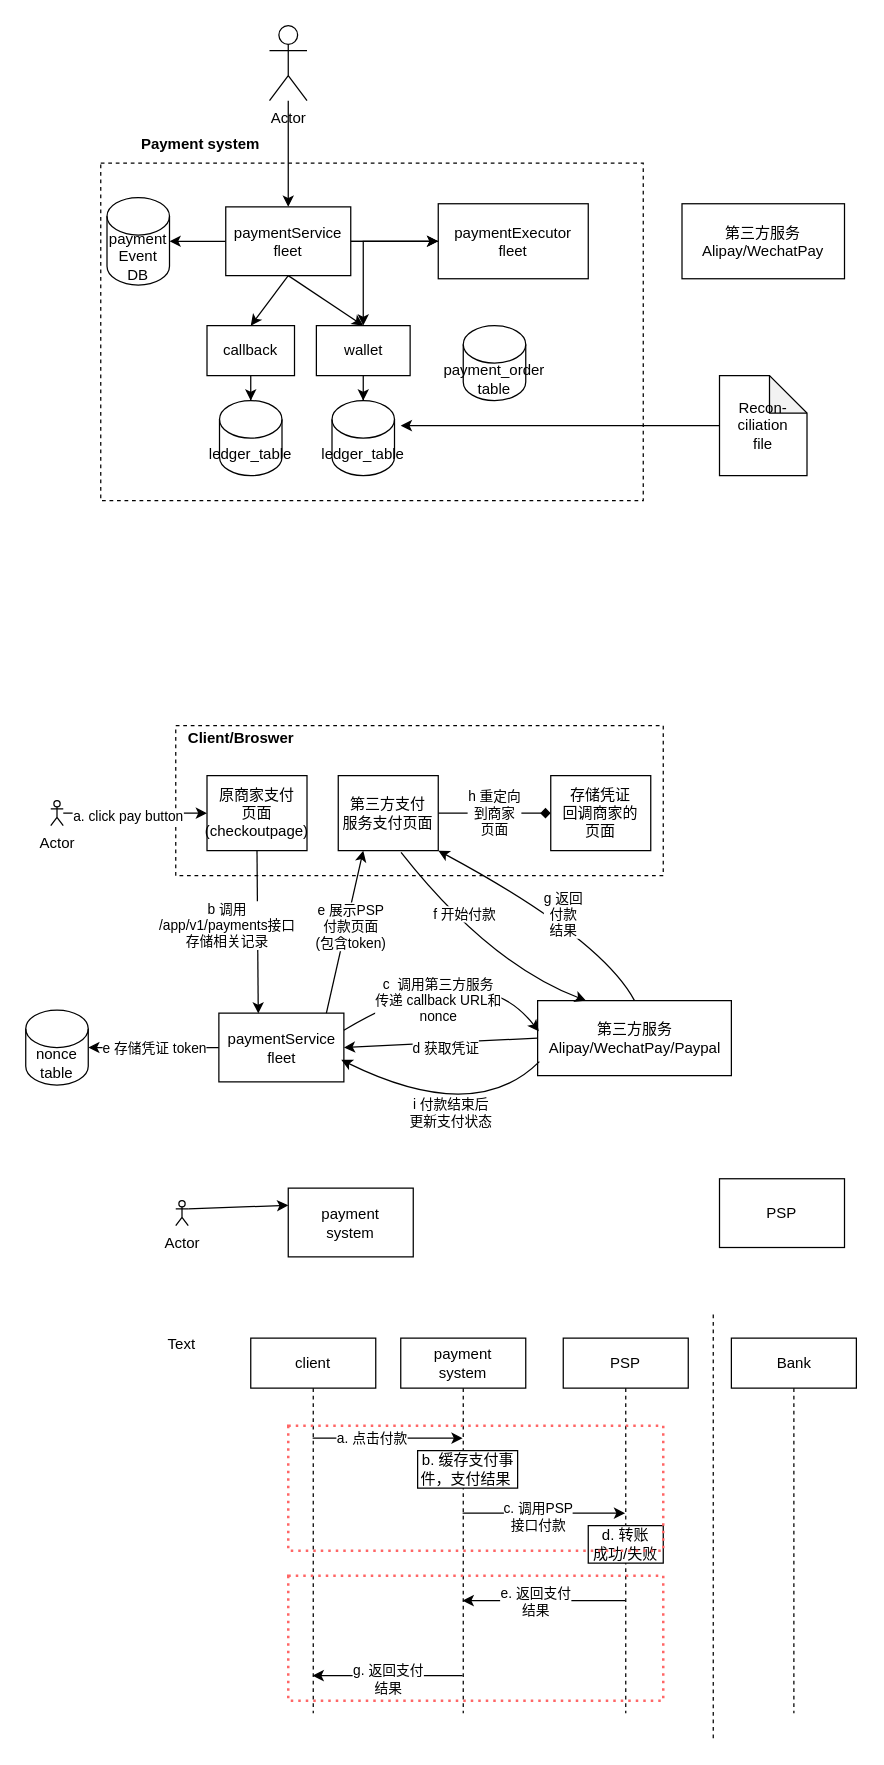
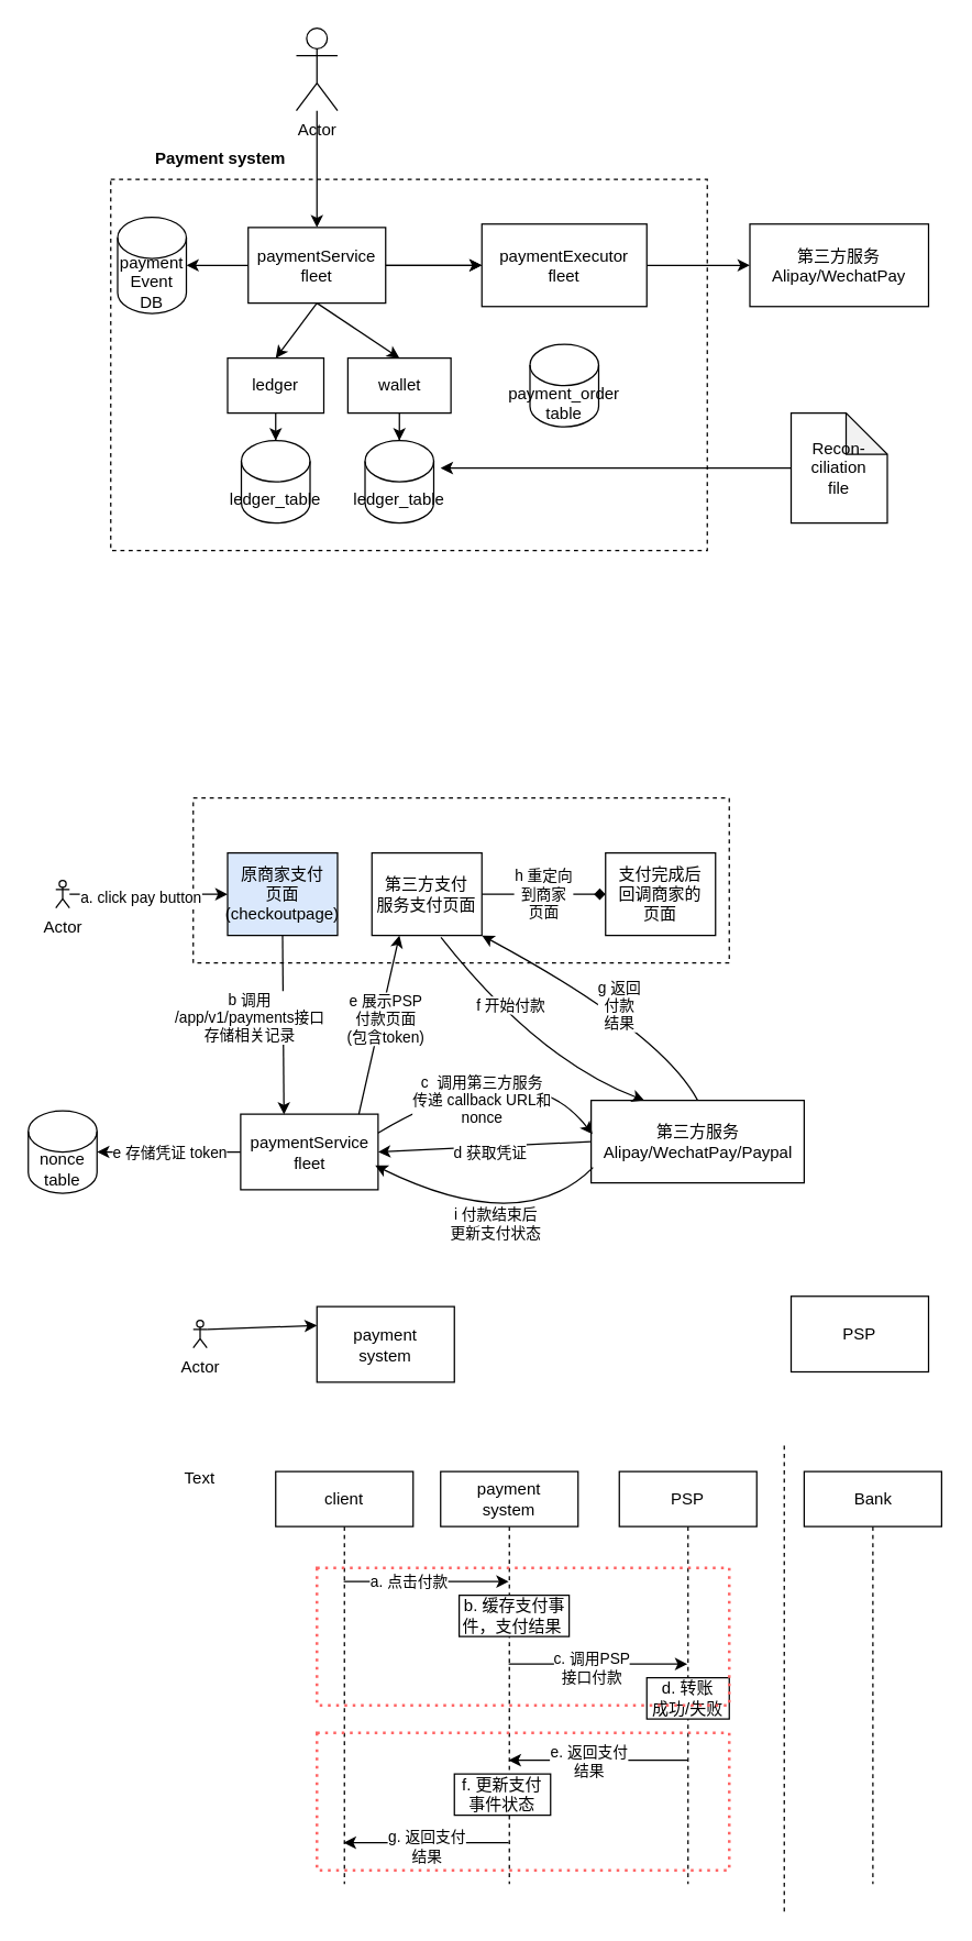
- <mxCell id="7" style="edgeStyle=orthogonalEdgeStyle;rounded=0;orthogonalLoop=1;jettySize=auto;html=1;" edge="1" parent="1" source="8" target="46"><mxGeometry relative="1" as="geometry" /></mxCell>
+ <mxCell id="7" style="edgeStyle=orthogonalEdgeStyle;rounded=0;orthogonalLoop=1;jettySize=auto;html=1;" edge="1" parent="1" source="8" target="6"><mxGeometry relative="1" as="geometry" /></mxCell>
- <mxCell id="44" value="callback" style="rounded=0;whiteSpace=wrap;html=1;" vertex="1" parent="1"><mxGeometry x="165" y="260" width="70" height="40" as="geometry" /></mxCell>
+ <mxCell id="44" value="ledger" style="rounded=0;whiteSpace=wrap;html=1;" vertex="1" parent="1"><mxGeometry x="165" y="260" width="70" height="40" as="geometry" /></mxCell>
- <mxCell id="13" value="payment_order&lt;br&gt;table" style="shape=cylinder3;whiteSpace=wrap;html=1;boundedLbl=1;backgroundOutline=1;size=15;" vertex="1" parent="1"><mxGeometry x="370" y="260" width="50" height="60" as="geometry" /></mxCell>
+ <mxCell id="13" value="payment_order&lt;br&gt;table" style="shape=cylinder3;whiteSpace=wrap;html=1;boundedLbl=1;backgroundOutline=1;size=15;" vertex="1" parent="1"><mxGeometry x="385" y="250" width="50" height="60" as="geometry" /></mxCell>
- <mxCell id="32" value="Client/Broswer" style="text;html=1;strokeColor=none;fillColor=none;align=center;verticalAlign=middle;whiteSpace=wrap;rounded=0;fontStyle=1" vertex="1" parent="1"><mxGeometry x="140" y="580" width="105" height="20" as="geometry" /></mxCell>
- <mxCell id="19" value="原商家支付&lt;br&gt;页面(checkoutpage)" style="rounded=0;whiteSpace=wrap;html=1;" vertex="1" parent="1"><mxGeometry x="165" y="620" width="80" height="60" as="geometry" /></mxCell>
+ <mxCell id="19" value="原商家支付&lt;br&gt;页面(checkoutpage)" style="rounded=0;whiteSpace=wrap;html=1;fillColor=#dae8fc;" vertex="1" parent="1"><mxGeometry x="165" y="620" width="80" height="60" as="geometry" /></mxCell>
- <mxCell id="26" value="存储凭证&lt;br&gt;回调商家的&lt;br&gt;页面" style="rounded=0;whiteSpace=wrap;html=1;" vertex="1" parent="1"><mxGeometry x="440" y="620" width="80" height="60" as="geometry" /></mxCell>
+ <mxCell id="26" value="支付完成后&lt;br&gt;回调商家的&lt;br&gt;页面" style="rounded=0;whiteSpace=wrap;html=1;" vertex="1" parent="1"><mxGeometry x="440" y="620" width="80" height="60" as="geometry" /></mxCell>
+ <mxCell id="72" value="f. 更新支付事件状态" style="text;html=1;align=center;verticalAlign=middle;whiteSpace=wrap;rounded=0;fillColor=default;strokeColor=default;" vertex="1" parent="1"><mxGeometry x="330" y="1290" width="70" height="30" as="geometry" /></mxCell>
